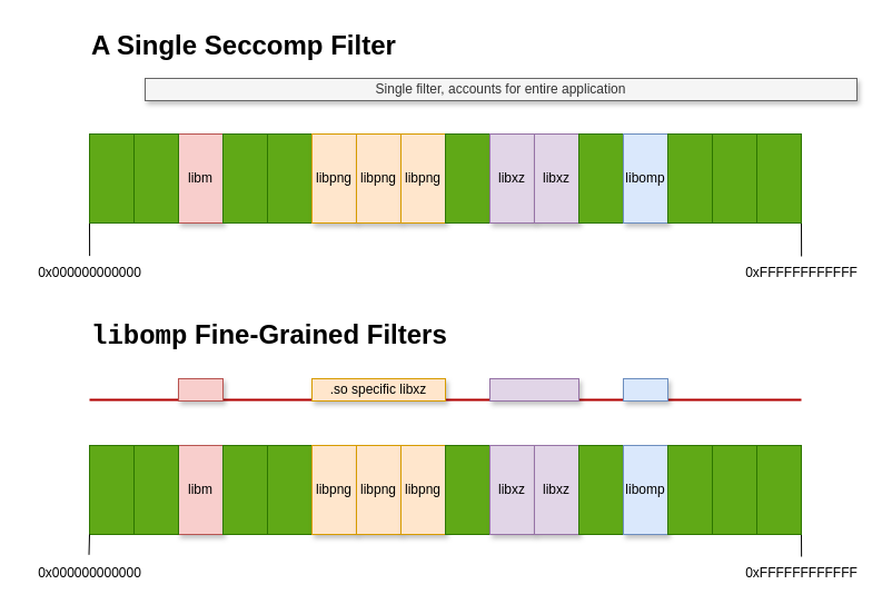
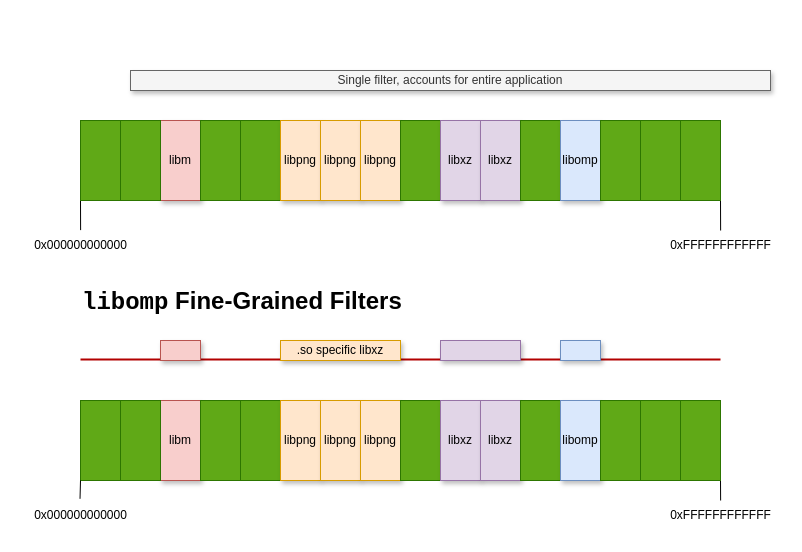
- <mxCell id="49" value="&lt;h1 style=&quot;margin-top: 0px;&quot;&gt;A Single Seccomp Filter&lt;/h1&gt;" style="text;html=1;whiteSpace=wrap;overflow=hidden;rounded=0;" parent="29" vertex="1"><mxGeometry x="60" width="350" height="40" as="geometry" /></mxCell>
